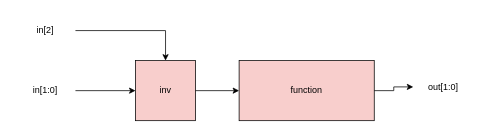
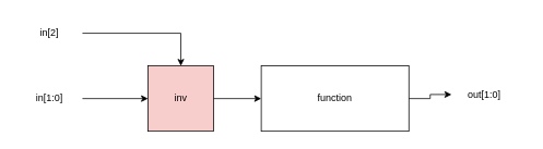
- <mxCell id="6" value="function" style="whiteSpace=wrap;html=1;fillColor=#f8cecc;" vertex="1" parent="2"><mxGeometry x="298" y="60" width="180" height="80" as="geometry" /></mxCell>
+ <mxCell id="6" value="function" style="whiteSpace=wrap;html=1;" vertex="1" parent="2"><mxGeometry x="298" y="60" width="180" height="80" as="geometry" /></mxCell>
